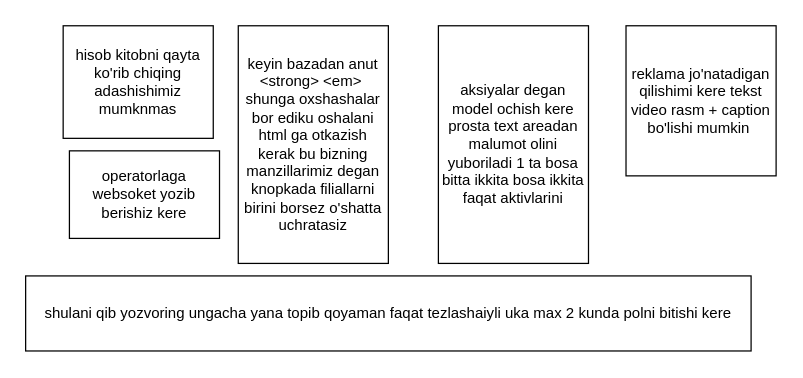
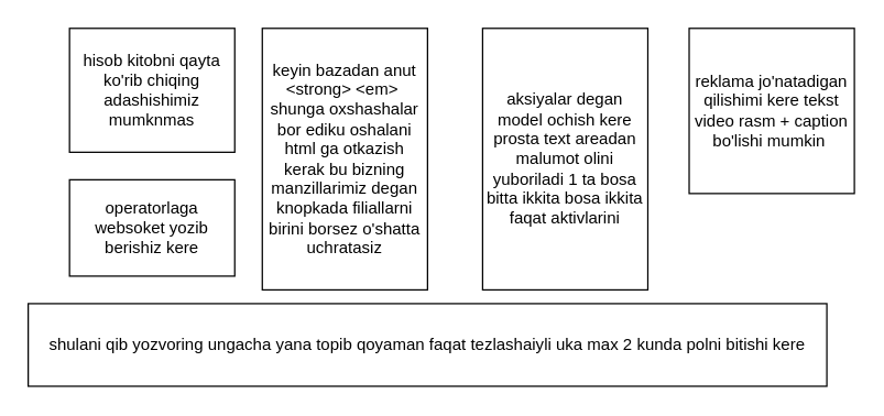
- <mxCell id="6" value="operatorlaga websoket yozib berishiz kere" style="rounded=0;whiteSpace=wrap;html=1;" vertex="1" parent="1"><mxGeometry x="55" y="120" width="120" height="70" as="geometry" /></mxCell>
+ <mxCell id="6" value="operatorlaga websoket yozib berishiz kere" style="rounded=0;whiteSpace=wrap;html=1;" vertex="1" parent="1"><mxGeometry x="50" y="130" width="120" height="70" as="geometry" /></mxCell>
